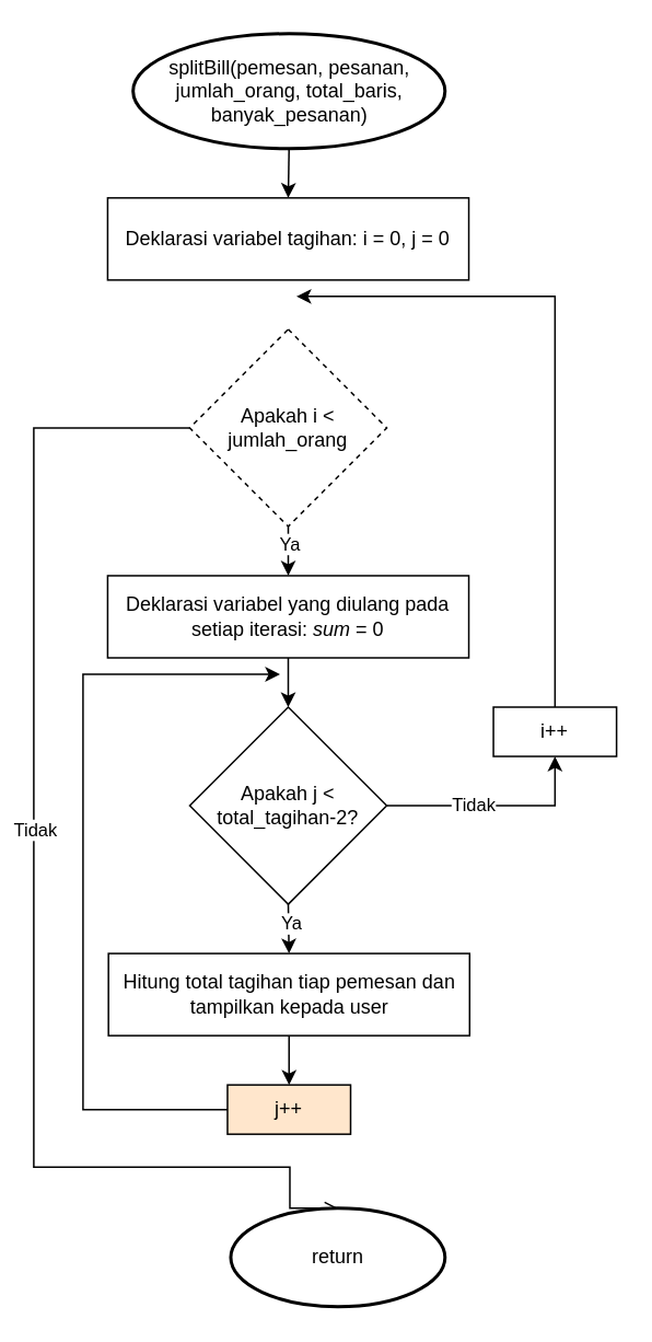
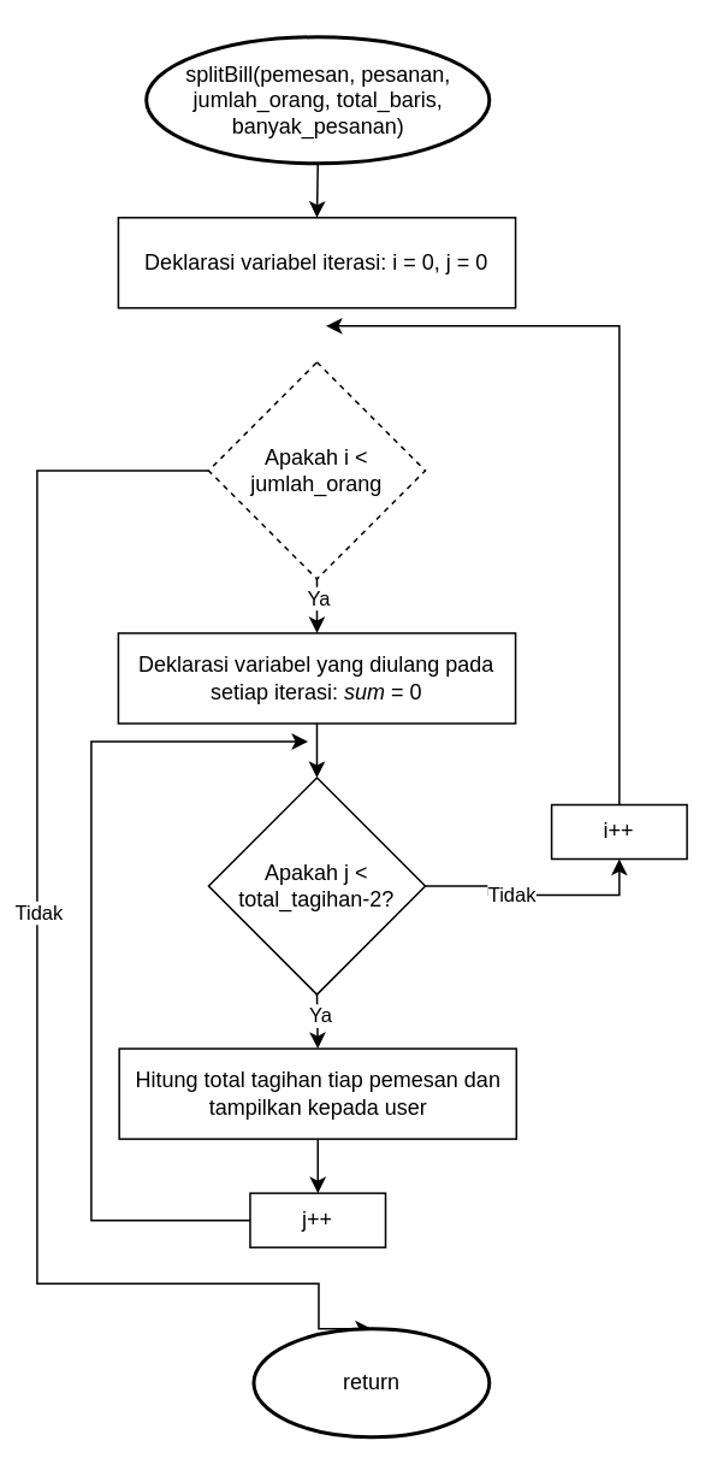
- <mxCell id="4" value="Deklarasi variabel tagihan: i = 0, j = 0" style="rounded=0;whiteSpace=wrap;html=1;" vertex="1" parent="1"><mxGeometry x="65" y="120" width="220" height="50" as="geometry" /></mxCell>
+ <mxCell id="4" value="Deklarasi variabel iterasi: i = 0, j = 0" style="rounded=0;whiteSpace=wrap;html=1;" vertex="1" parent="1"><mxGeometry x="65" y="120" width="220" height="50" as="geometry" /></mxCell>
- <mxCell id="22" value="i++" style="rounded=0;whiteSpace=wrap;html=1;" vertex="1" parent="1"><mxGeometry x="300" y="430" width="75" height="30" as="geometry" /></mxCell>
+ <mxCell id="22" value="i++" style="rounded=0;whiteSpace=wrap;html=1;" vertex="1" parent="1"><mxGeometry x="305" y="445" width="75" height="30" as="geometry" /></mxCell>
- <mxCell id="20" value="j++" style="rounded=0;whiteSpace=wrap;html=1;fillColor=#ffe6cc;" vertex="1" parent="1"><mxGeometry x="138" y="660" width="75" height="30" as="geometry" /></mxCell>
+ <mxCell id="20" value="j++" style="rounded=0;whiteSpace=wrap;html=1;" vertex="1" parent="1"><mxGeometry x="138" y="660" width="75" height="30" as="geometry" /></mxCell>
- <mxCell id="7" style="edgeStyle=orthogonalEdgeStyle;rounded=0;orthogonalLoop=1;jettySize=auto;html=1;exitX=0;exitY=0.5;exitDx=0;exitDy=0;entryX=0.5;entryY=0;entryDx=0;entryDy=0;entryPerimeter=0;endArrow=open;" edge="1" parent="1" source="9" target="23"><mxGeometry relative="1" as="geometry"><mxPoint x="20" y="721.905" as="targetPoint" /><Array as="points"><mxPoint x="20" y="260" /><mxPoint x="20" y="710" /><mxPoint x="176" y="710" /></Array></mxGeometry></mxCell>
+ <mxCell id="7" style="edgeStyle=orthogonalEdgeStyle;rounded=0;orthogonalLoop=1;jettySize=auto;html=1;exitX=0;exitY=0.5;exitDx=0;exitDy=0;entryX=0.5;entryY=0;entryDx=0;entryDy=0;entryPerimeter=0;" edge="1" parent="1" source="9" target="23"><mxGeometry relative="1" as="geometry"><mxPoint x="20" y="721.905" as="targetPoint" /><Array as="points"><mxPoint x="20" y="260" /><mxPoint x="20" y="710" /><mxPoint x="176" y="710" /></Array></mxGeometry></mxCell>
